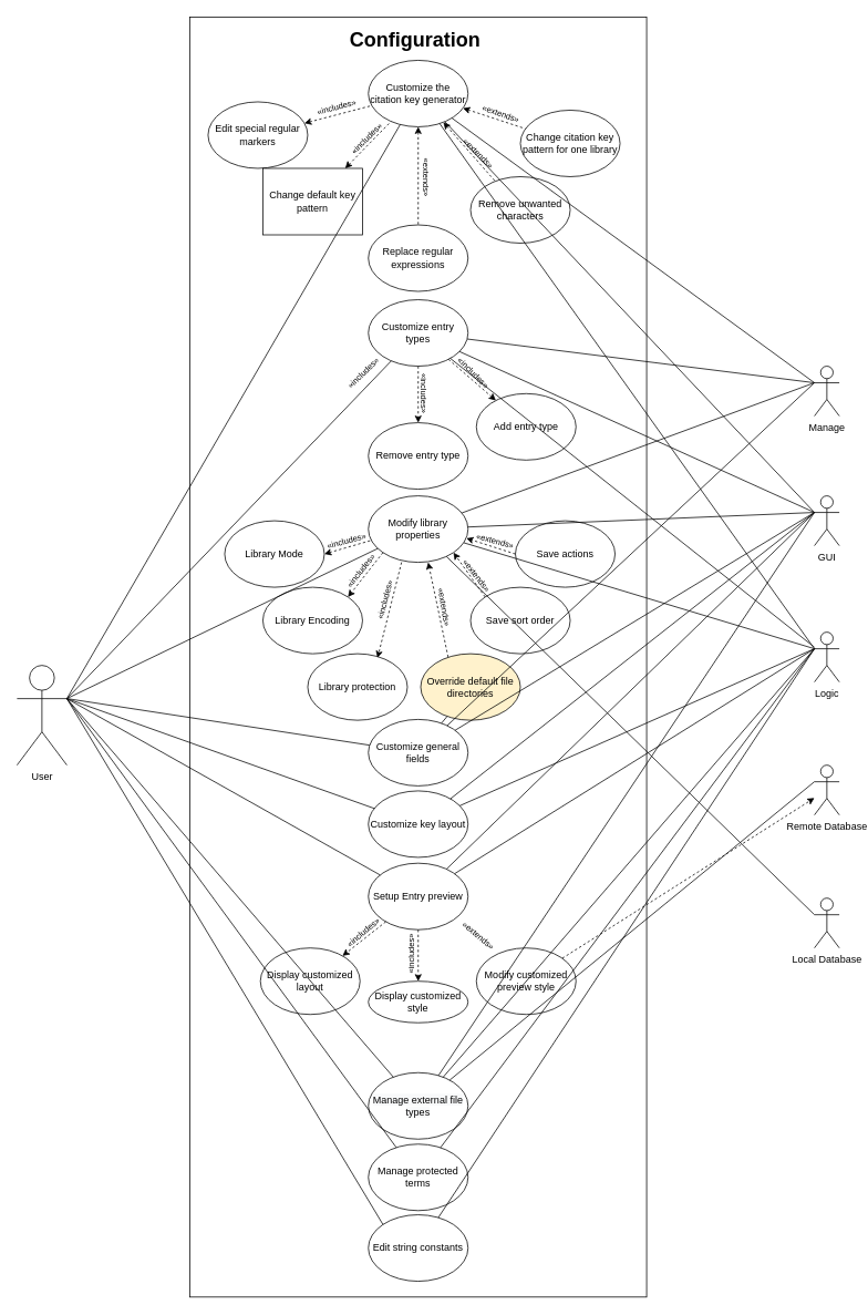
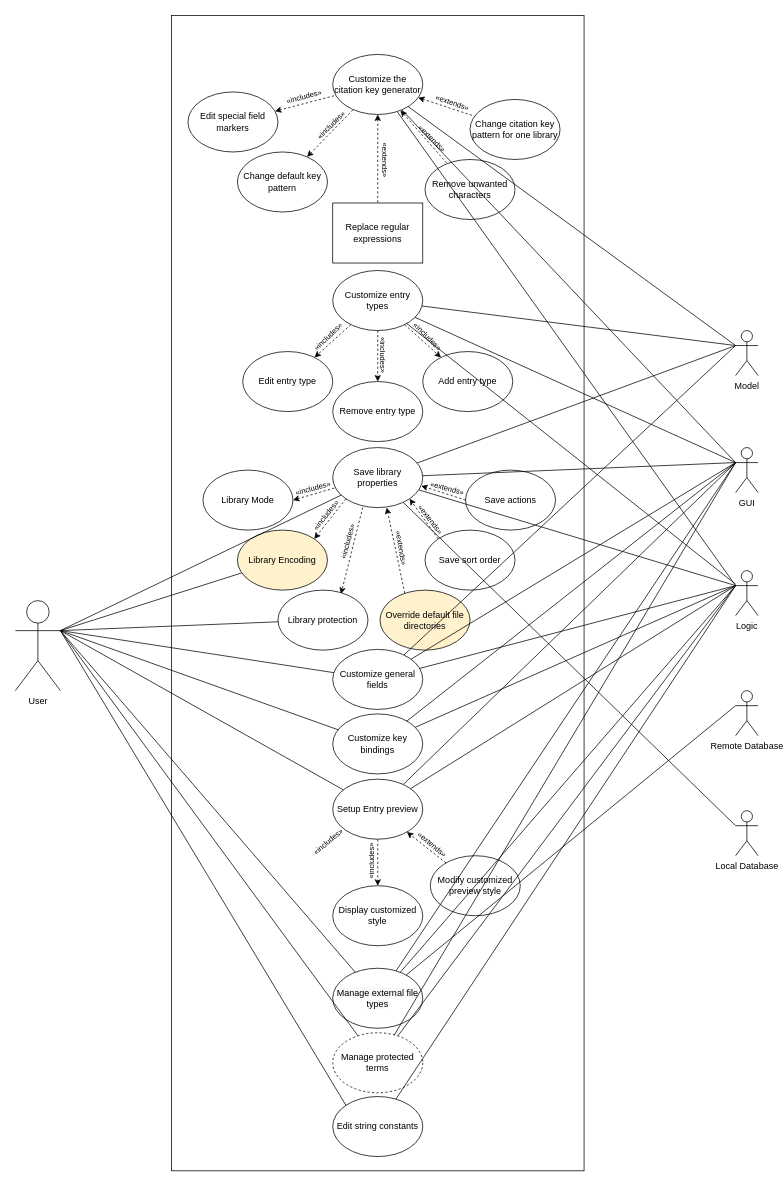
- <mxCell id="3" value="&lt;h1&gt;Configuration&lt;/h1&gt;" style="text;html=1;strokeColor=none;fillColor=none;spacing=5;spacingTop=-20;whiteSpace=wrap;overflow=hidden;rounded=0;" parent="1" vertex="1"><mxGeometry x="416" y="28" width="170" height="40" as="geometry" /></mxCell>
- <mxCell id="13" value="Edit special regular markers" style="ellipse;whiteSpace=wrap;html=1;" parent="1" vertex="1"><mxGeometry x="250" y="122" width="120" height="80" as="geometry" /></mxCell>
+ <mxCell id="13" value="Edit special field markers" style="ellipse;whiteSpace=wrap;html=1;" parent="1" vertex="1"><mxGeometry x="250" y="122" width="120" height="80" as="geometry" /></mxCell>
- <mxCell id="16" value="Change default key pattern" style="whiteSpace=wrap;html=1;rounded=0;" parent="1" vertex="1"><mxGeometry x="316" y="202" width="120" height="80" as="geometry" /></mxCell>
+ <mxCell id="16" value="Change default key pattern" style="ellipse;whiteSpace=wrap;html=1;" parent="1" vertex="1"><mxGeometry x="316" y="202" width="120" height="80" as="geometry" /></mxCell>
- <mxCell id="14" value="Replace regular expressions" style="ellipse;whiteSpace=wrap;html=1;" parent="1" vertex="1"><mxGeometry x="443" y="270" width="120" height="80" as="geometry" /></mxCell>
+ <mxCell id="14" value="Replace regular expressions" style="whiteSpace=wrap;html=1;rounded=0;" parent="1" vertex="1"><mxGeometry x="443" y="270" width="120" height="80" as="geometry" /></mxCell>
+ <mxCell id="27" value="" style="endArrow=classic;html=1;rounded=0;dashed=1;fontSize=10;" parent="1" source="5" target="23" edge="1"><mxGeometry width="50" height="50" relative="1" as="geometry"><mxPoint x="529" y="613" as="sourcePoint" /><mxPoint x="579" y="563" as="targetPoint" /></mxGeometry></mxCell>
- <mxCell id="65" value="" style="endArrow=none;html=1;rounded=0;fontSize=12;exitX=1;exitY=0.333;exitDx=0;exitDy=0;exitPerimeter=0;endFill=0;" parent="1" source="12" target="4" edge="1"><mxGeometry width="50" height="50" relative="1" as="geometry"><mxPoint x="-190" y="1180" as="sourcePoint" /><mxPoint x="620" y="880" as="targetPoint" /></mxGeometry></mxCell>
+ <mxCell id="65" value="" style="endArrow=none;html=1;rounded=0;fontSize=12;exitX=1;exitY=0.333;exitDx=0;exitDy=0;exitPerimeter=0;endFill=0;" parent="1" source="12" target="31" edge="1"><mxGeometry width="50" height="50" relative="1" as="geometry"><mxPoint x="-190" y="1180" as="sourcePoint" /><mxPoint x="620" y="880" as="targetPoint" /></mxGeometry></mxCell>
+ <mxCell id="23" value="Edit entry type" style="ellipse;whiteSpace=wrap;html=1;" parent="1" vertex="1"><mxGeometry x="323" y="468" width="120" height="80" as="geometry" /></mxCell>
- <mxCell id="24" value="Add entry type" style="ellipse;whiteSpace=wrap;html=1;" parent="1" vertex="1"><mxGeometry x="573" y="473" width="120" height="80" as="geometry" /></mxCell>
+ <mxCell id="24" value="Add entry type" style="ellipse;whiteSpace=wrap;html=1;" parent="1" vertex="1"><mxGeometry x="563" y="468" width="120" height="80" as="geometry" /></mxCell>
- <mxCell id="75" value="Manage" style="shape=umlActor;verticalLabelPosition=bottom;verticalAlign=top;html=1;outlineConnect=0;fontSize=12;" parent="1" vertex="1"><mxGeometry x="980" y="440" width="30" height="60" as="geometry" /></mxCell>
+ <mxCell id="75" value="Model" style="shape=umlActor;verticalLabelPosition=bottom;verticalAlign=top;html=1;outlineConnect=0;fontSize=12;" parent="1" vertex="1"><mxGeometry x="980" y="440" width="30" height="60" as="geometry" /></mxCell>
- <mxCell id="66" value="" style="endArrow=none;html=1;rounded=0;fontSize=12;exitX=1;exitY=0.333;exitDx=0;exitDy=0;exitPerimeter=0;endFill=0;" parent="1" source="12" target="5" edge="1"><mxGeometry width="50" height="50" relative="1" as="geometry"><mxPoint x="220" y="930" as="sourcePoint" /><mxPoint x="270" y="880" as="targetPoint" /></mxGeometry></mxCell>
+ <mxCell id="66" value="" style="endArrow=none;html=1;rounded=0;fontSize=12;exitX=1;exitY=0.333;exitDx=0;exitDy=0;exitPerimeter=0;endFill=0;" parent="1" source="12" target="34" edge="1"><mxGeometry width="50" height="50" relative="1" as="geometry"><mxPoint x="220" y="930" as="sourcePoint" /><mxPoint x="270" y="880" as="targetPoint" /></mxGeometry></mxCell>
- <mxCell id="7" value="&lt;span&gt;Modify library properties&lt;/span&gt;" style="ellipse;whiteSpace=wrap;html=1;" parent="1" vertex="1"><mxGeometry x="443" y="596" width="120" height="80" as="geometry" /></mxCell>
+ <mxCell id="7" value="&lt;span&gt;Save library properties&lt;/span&gt;" style="ellipse;whiteSpace=wrap;html=1;" parent="1" vertex="1"><mxGeometry x="443" y="596" width="120" height="80" as="geometry" /></mxCell>
- <mxCell id="31" value="Library Encoding" style="ellipse;whiteSpace=wrap;html=1;fontSize=12;" parent="1" vertex="1"><mxGeometry x="316" y="706" width="120" height="80" as="geometry" /></mxCell>
+ <mxCell id="31" value="Library Encoding" style="ellipse;whiteSpace=wrap;html=1;fontSize=12;fillColor=#fff2cc;" parent="1" vertex="1"><mxGeometry x="316" y="706" width="120" height="80" as="geometry" /></mxCell>
- <mxCell id="92" value="" style="endArrow=none;html=1;rounded=0;endFill=0;" parent="1" source="6" target="33" edge="1"><mxGeometry width="50" height="50" relative="1" as="geometry"><mxPoint x="547.885" y="882.456" as="sourcePoint" /><mxPoint x="990" y="470" as="targetPoint" /></mxGeometry></mxCell>
+ <mxCell id="92" value="" style="endArrow=none;html=1;rounded=0;endFill=0;entryX=0;entryY=0.333;entryDx=0;entryDy=0;entryPerimeter=0;" parent="1" source="6" target="76" edge="1"><mxGeometry width="50" height="50" relative="1" as="geometry"><mxPoint x="547.885" y="882.456" as="sourcePoint" /><mxPoint x="990" y="470" as="targetPoint" /></mxGeometry></mxCell>
- <mxCell id="30" value="&lt;font style=&quot;font-size: 12px&quot;&gt;Customize key layout&lt;/font&gt;" style="ellipse;whiteSpace=wrap;html=1;fontSize=10;" parent="1" vertex="1"><mxGeometry x="443" y="951" width="120" height="80" as="geometry" /></mxCell>
+ <mxCell id="30" value="&lt;font style=&quot;font-size: 12px&quot;&gt;Customize key bindings&lt;/font&gt;" style="ellipse;whiteSpace=wrap;html=1;fontSize=10;" parent="1" vertex="1"><mxGeometry x="443" y="951" width="120" height="80" as="geometry" /></mxCell>
- <mxCell id="48" value="" style="endArrow=classic;html=1;rounded=0;dashed=1;fontSize=12;" parent="1" source="45" target="77" edge="1"><mxGeometry width="50" height="50" relative="1" as="geometry"><mxPoint x="510" y="1148" as="sourcePoint" /><mxPoint x="560" y="1098" as="targetPoint" /></mxGeometry></mxCell>
+ <mxCell id="48" value="" style="endArrow=classic;html=1;rounded=0;dashed=1;fontSize=12;" parent="1" source="45" target="11" edge="1"><mxGeometry width="50" height="50" relative="1" as="geometry"><mxPoint x="510" y="1148" as="sourcePoint" /><mxPoint x="560" y="1098" as="targetPoint" /></mxGeometry></mxCell>
+ <mxCell id="86" value="" style="endArrow=none;html=1;rounded=0;entryX=0;entryY=0.333;entryDx=0;entryDy=0;entryPerimeter=0;endFill=0;" parent="1" source="9" target="74" edge="1"><mxGeometry width="50" height="50" relative="1" as="geometry"><mxPoint x="589.518" y="929.119" as="sourcePoint" /><mxPoint x="1040" y="320" as="targetPoint" /></mxGeometry></mxCell>
- <mxCell id="46" value="" style="endArrow=classic;html=1;rounded=0;dashed=1;fontSize=12;" parent="1" source="11" target="43" edge="1"><mxGeometry width="50" height="50" relative="1" as="geometry"><mxPoint x="510" y="1148" as="sourcePoint" /><mxPoint x="560" y="1098" as="targetPoint" /></mxGeometry></mxCell>
- <mxCell id="43" value="Display customized layout" style="ellipse;whiteSpace=wrap;html=1;fontSize=12;" parent="1" vertex="1"><mxGeometry x="313" y="1140" width="120" height="80" as="geometry" /></mxCell>
- <mxCell id="44" value="Display customized style" style="ellipse;whiteSpace=wrap;html=1;fontSize=12;" parent="1" vertex="1"><mxGeometry x="443" y="1180" width="120" height="50" as="geometry" /></mxCell>
+ <mxCell id="44" value="Display customized style" style="ellipse;whiteSpace=wrap;html=1;fontSize=12;" parent="1" vertex="1"><mxGeometry x="443" y="1180" width="120" height="80" as="geometry" /></mxCell>
- <mxCell id="9" value="&lt;span&gt;Manage protected terms&lt;/span&gt;" style="ellipse;whiteSpace=wrap;html=1;" parent="1" vertex="1"><mxGeometry x="443" y="1376" width="120" height="80" as="geometry" /></mxCell>
+ <mxCell id="9" value="&lt;span&gt;Manage protected terms&lt;/span&gt;" style="ellipse;whiteSpace=wrap;html=1;dashed=1;" parent="1" vertex="1"><mxGeometry x="443" y="1376" width="120" height="80" as="geometry" /></mxCell>
